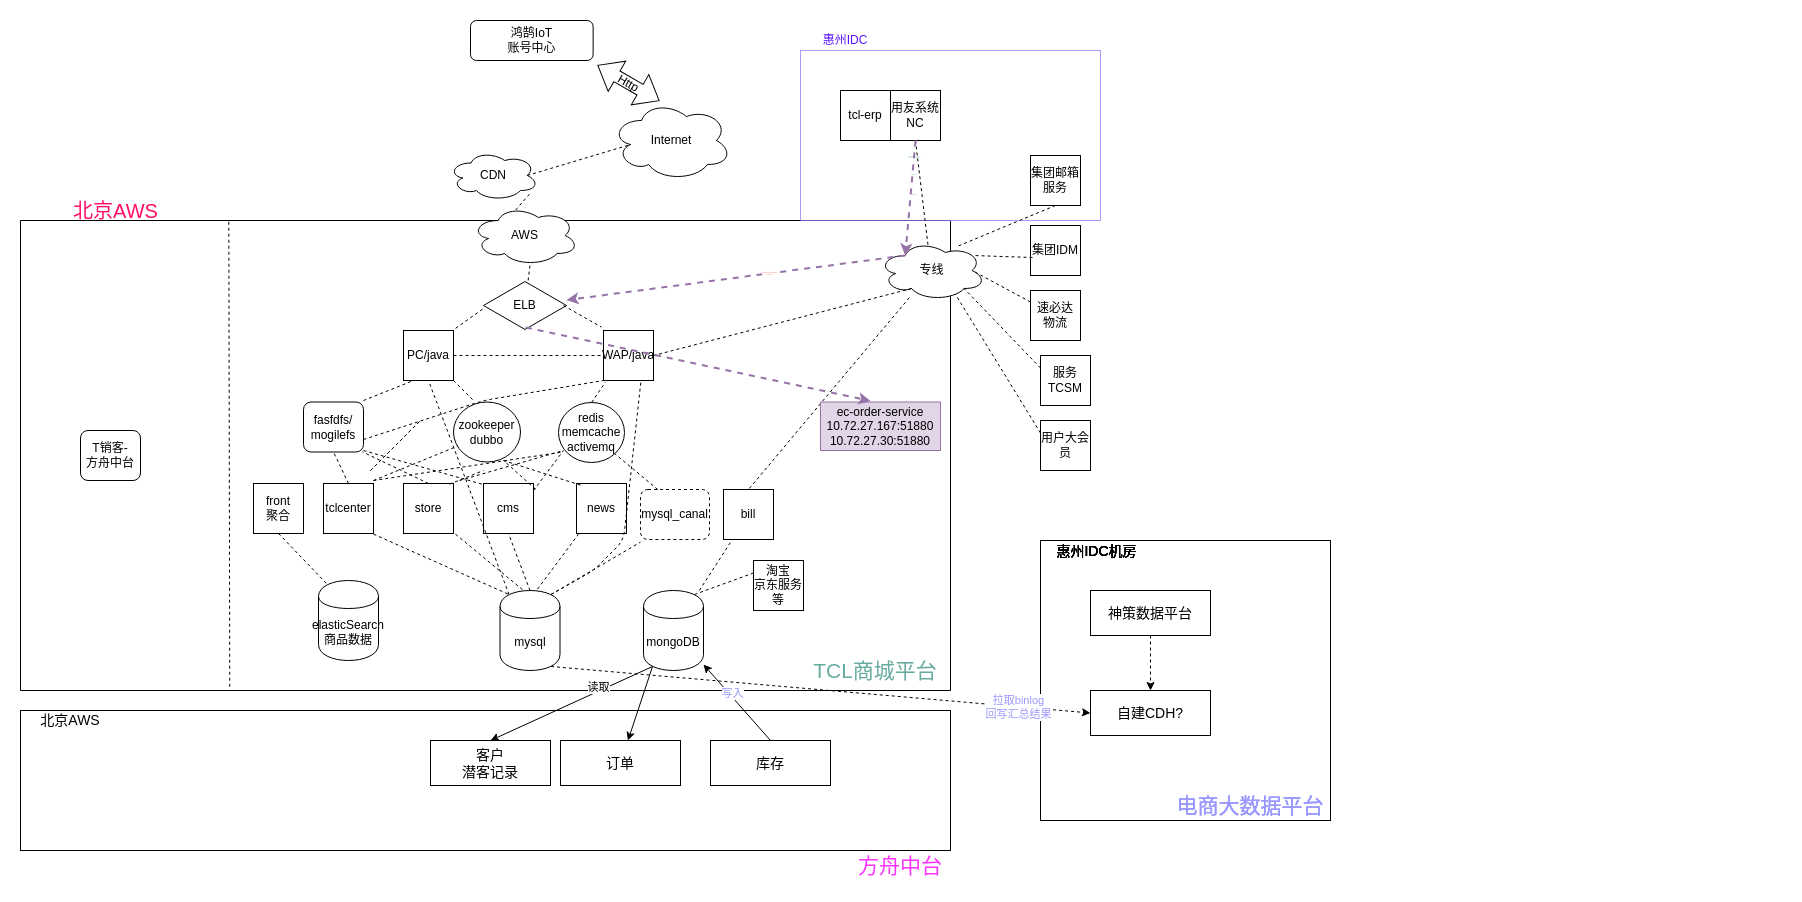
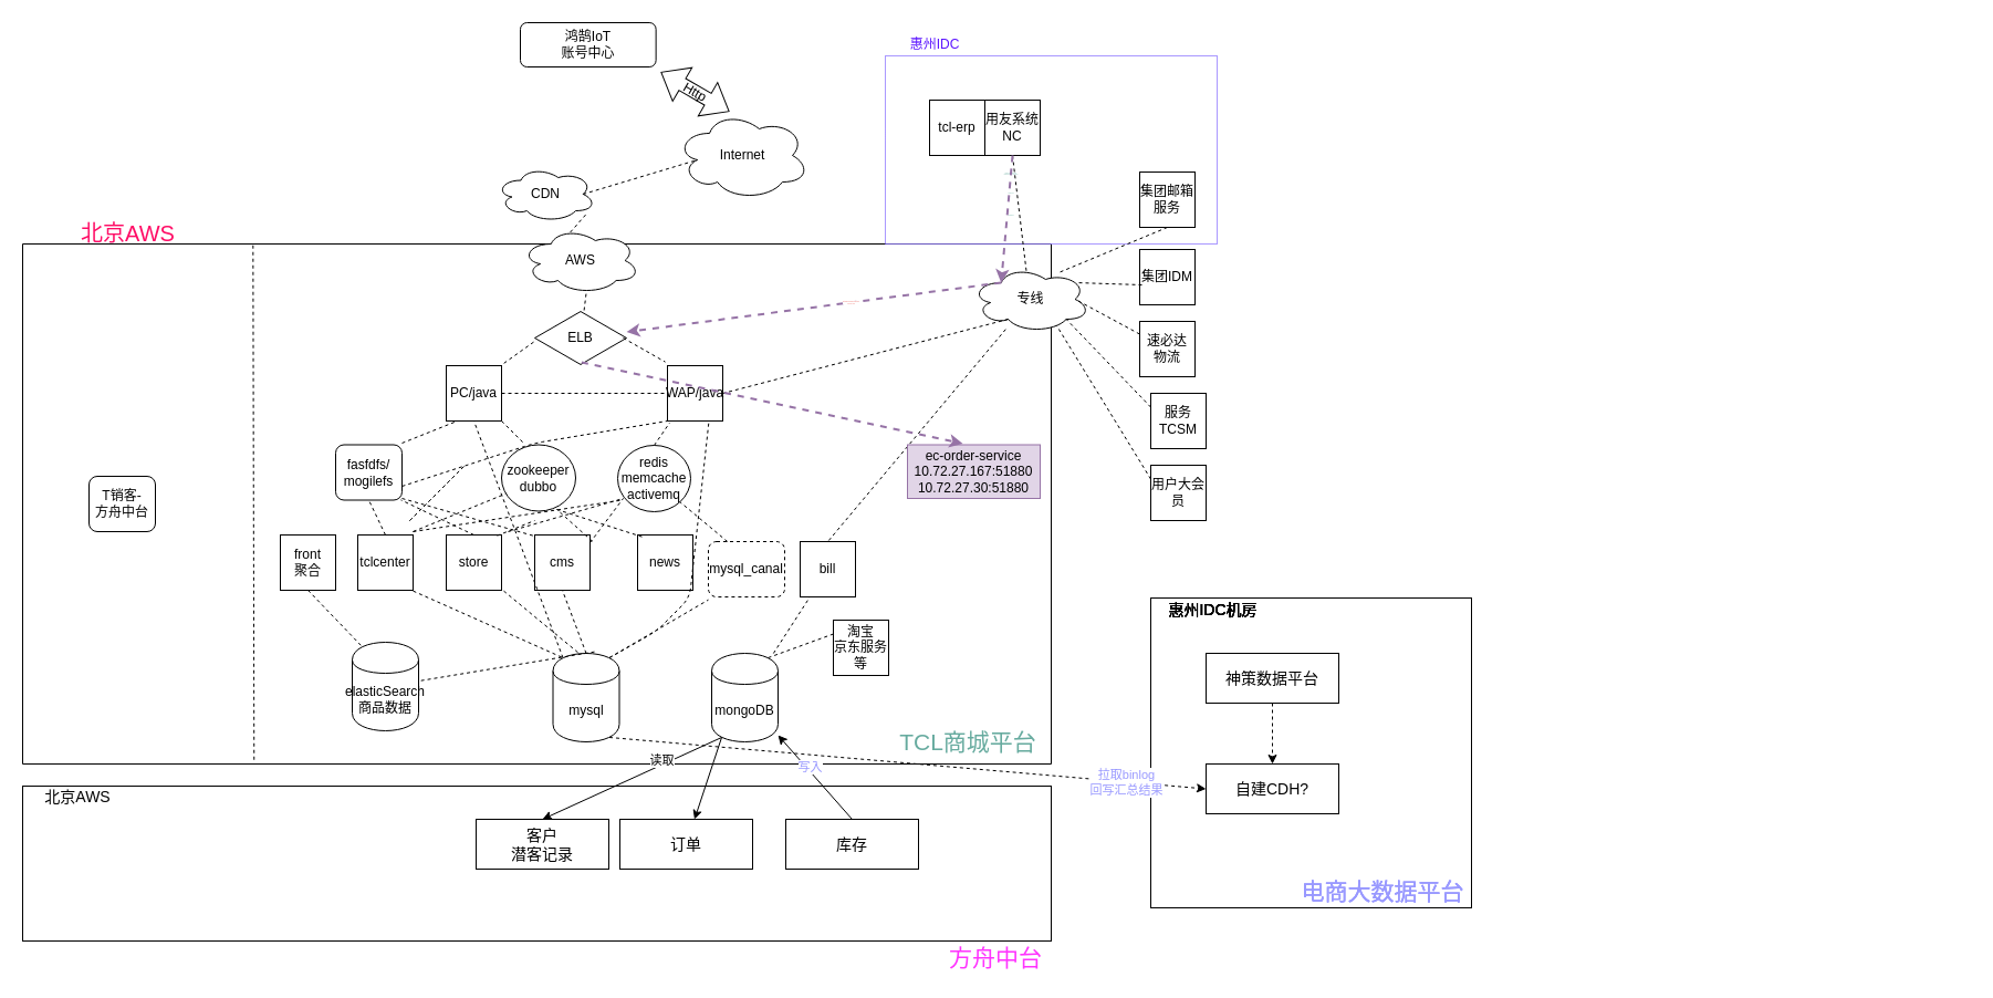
- <mxCell id="63" value="" style="endArrow=none;dashed=1;html=1;exitX=0.625;exitY=-0.017;exitDx=0;exitDy=0;exitPerimeter=0;entryX=0.04;entryY=1.013;entryDx=0;entryDy=0;entryPerimeter=0;" parent="1" source="45" target="48" edge="1"><mxGeometry width="50" height="50" relative="1" as="geometry"><mxPoint x="553" y="580" as="sourcePoint" /><mxPoint x="563" y="540" as="targetPoint" /></mxGeometry></mxCell>
+ <mxCell id="63" value="" style="endArrow=none;dashed=1;html=1;exitX=0.625;exitY=-0.017;exitDx=0;exitDy=0;exitPerimeter=0;" parent="1" source="45" target="86" edge="1"><mxGeometry width="50" height="50" relative="1" as="geometry"><mxPoint x="553" y="580" as="sourcePoint" /><mxPoint x="563" y="540" as="targetPoint" /></mxGeometry></mxCell>
